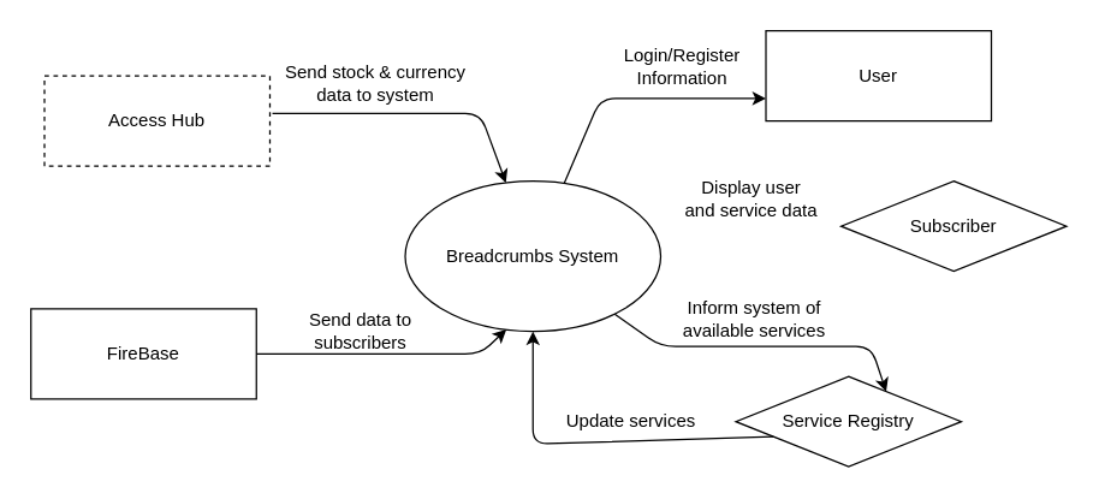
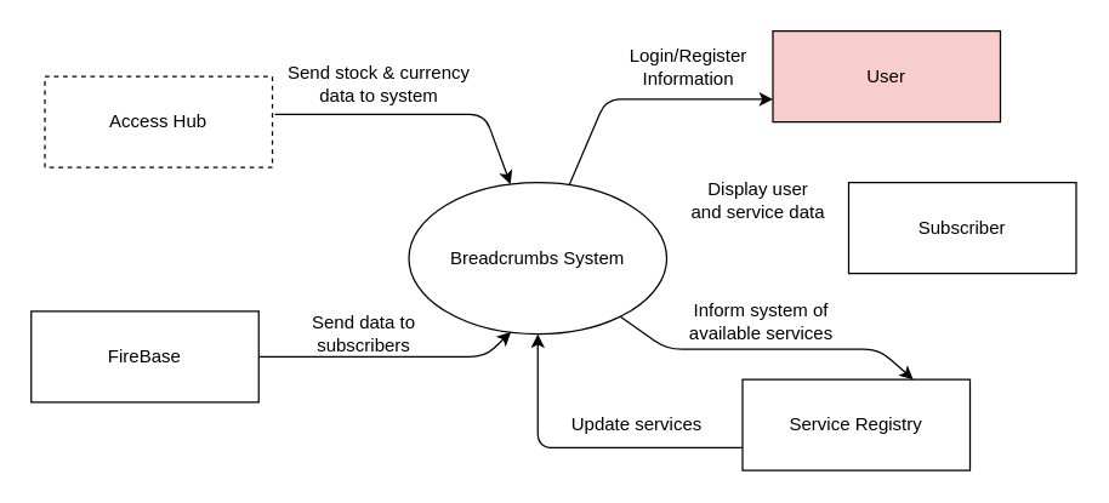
- <mxCell id="4" value="User" style="rounded=0;whiteSpace=wrap;html=1;" parent="1" vertex="1"><mxGeometry x="509" y="20" width="150" height="60" as="geometry" /></mxCell>
+ <mxCell id="4" value="User" style="rounded=0;whiteSpace=wrap;html=1;fillColor=#f8cecc;" parent="1" vertex="1"><mxGeometry x="509" y="20" width="150" height="60" as="geometry" /></mxCell>
- <mxCell id="3" value="Subscriber" style="rhombus;whiteSpace=wrap;html=1;" parent="1" vertex="1"><mxGeometry x="559" y="120" width="150" height="60" as="geometry" /></mxCell>
+ <mxCell id="3" value="Subscriber" style="rounded=0;whiteSpace=wrap;html=1;" parent="1" vertex="1"><mxGeometry x="559" y="120" width="150" height="60" as="geometry" /></mxCell>
- <mxCell id="14" value="Service Registry" style="rhombus;whiteSpace=wrap;html=1;" vertex="1" parent="1"><mxGeometry x="489" y="250" width="150" height="60" as="geometry" /></mxCell>
+ <mxCell id="14" value="Service Registry" style="rounded=0;whiteSpace=wrap;html=1;" vertex="1" parent="1"><mxGeometry x="489" y="250" width="150" height="60" as="geometry" /></mxCell>
